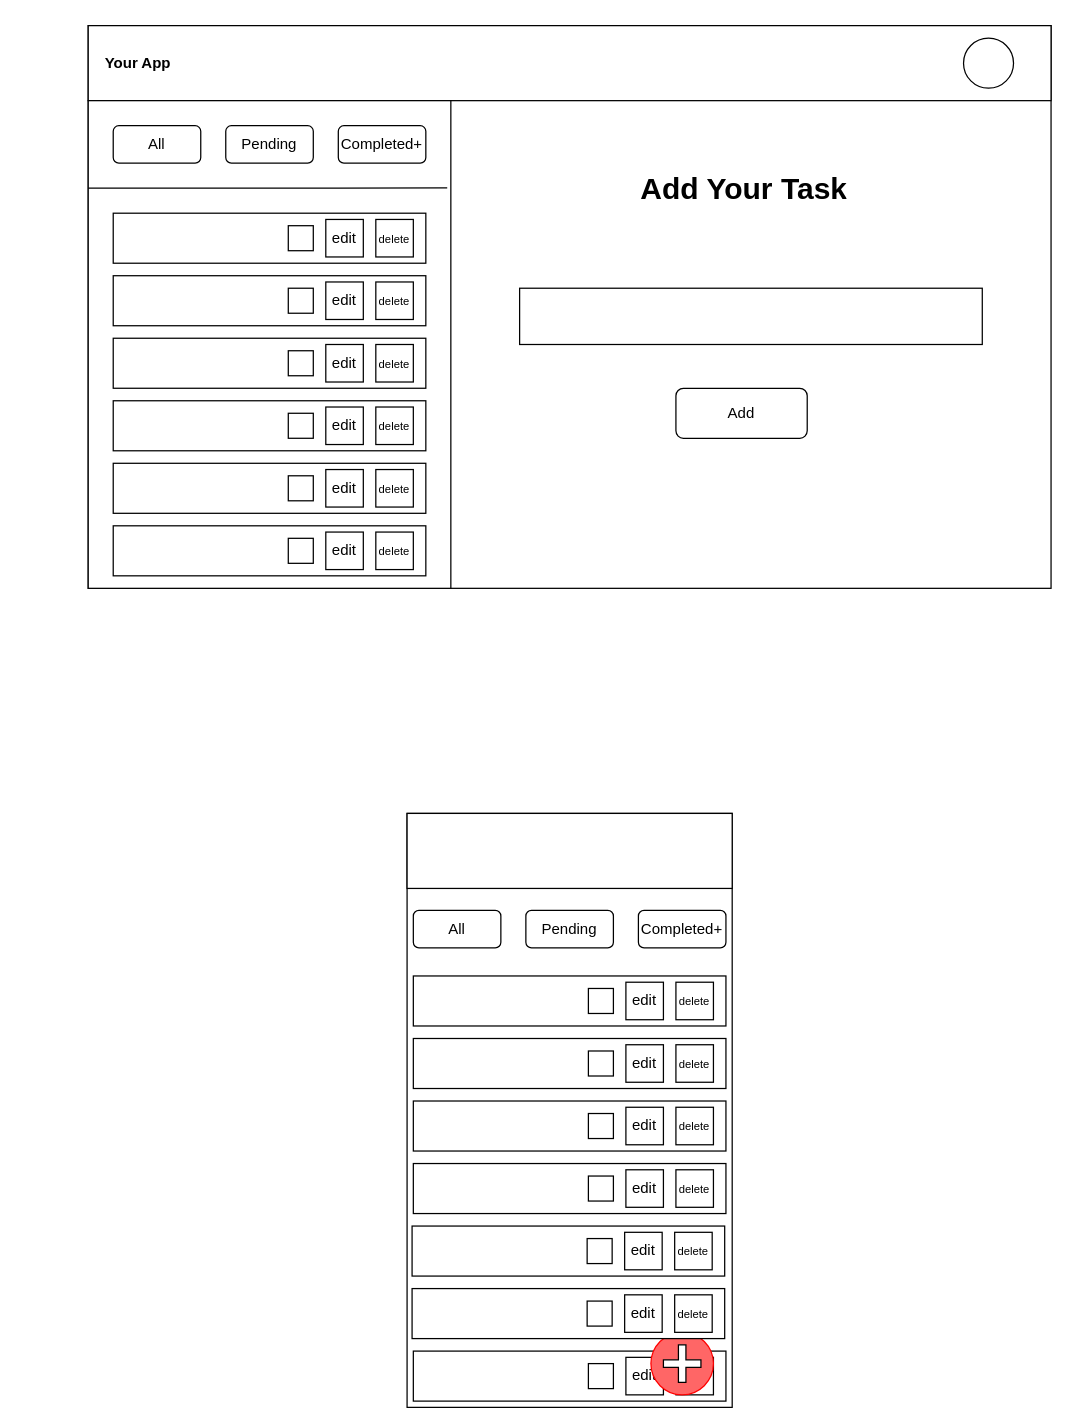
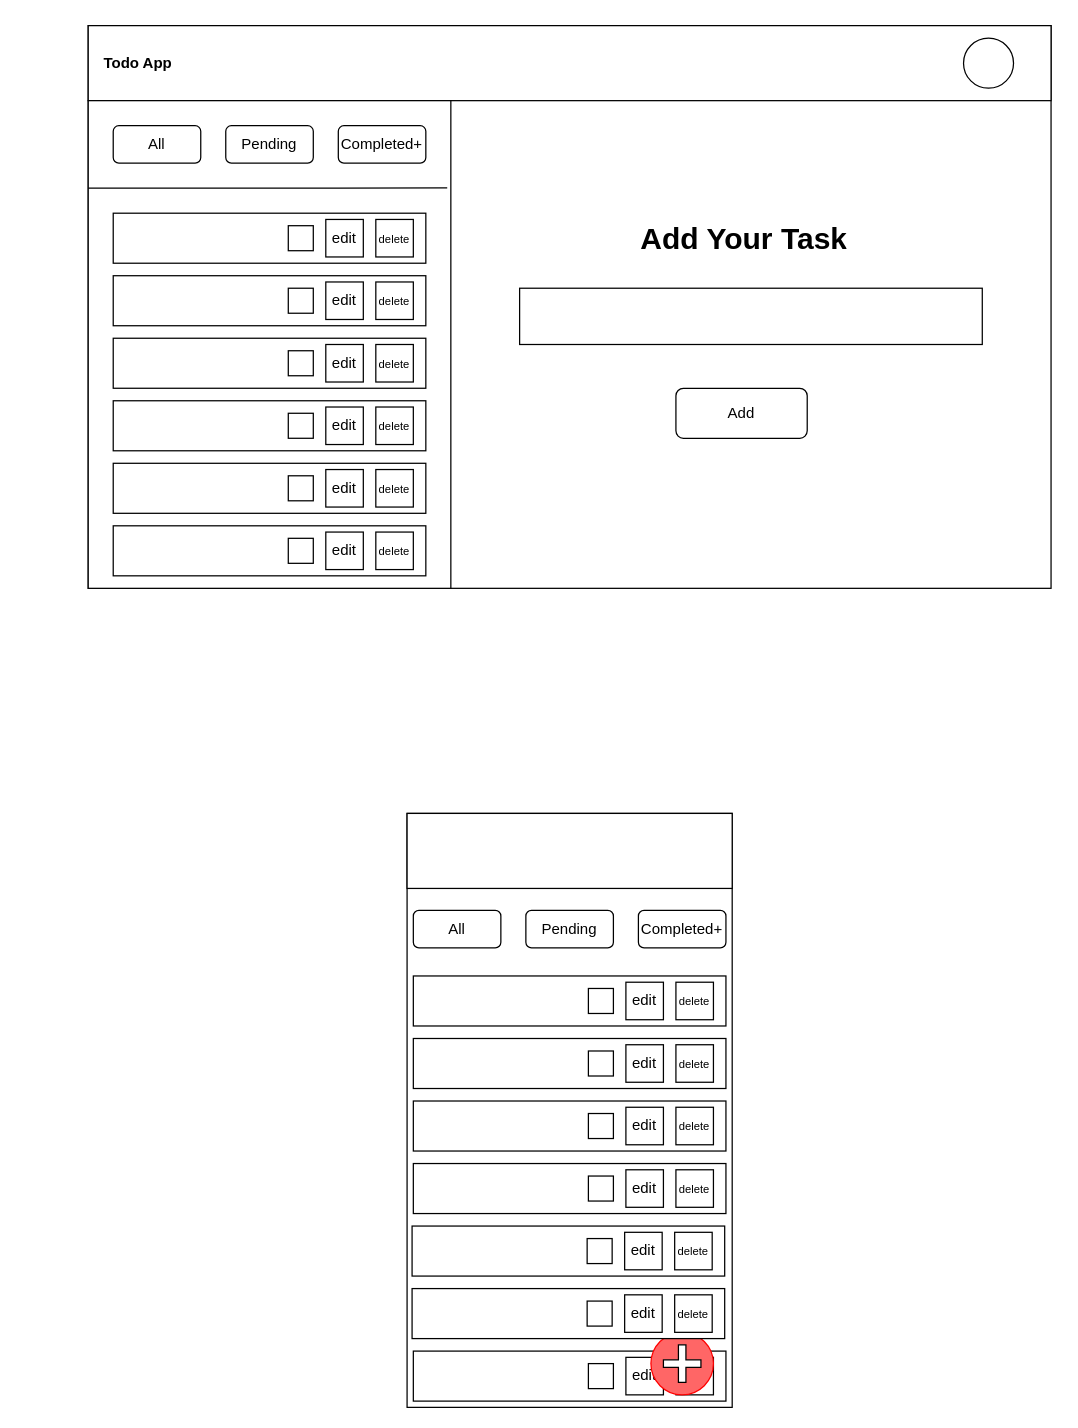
- <mxCell id="8" value="&lt;b&gt;Your App&lt;/b&gt;" style="text;html=1;align=center;verticalAlign=middle;whiteSpace=wrap;rounded=0;" vertex="1" parent="1"><mxGeometry x="80" y="35" width="60" height="30" as="geometry" /></mxCell>
+ <mxCell id="8" value="&lt;b&gt;Todo App&lt;/b&gt;" style="text;html=1;align=center;verticalAlign=middle;whiteSpace=wrap;rounded=0;" vertex="1" parent="1"><mxGeometry x="80" y="35" width="60" height="30" as="geometry" /></mxCell>
- <mxCell id="9" value="&lt;h1 style=&quot;margin-top: 0px;&quot;&gt;Add Your Task&lt;/h1&gt;" style="text;html=1;whiteSpace=wrap;overflow=hidden;rounded=0;" vertex="1" parent="1"><mxGeometry x="510" y="130" width="180" height="50" as="geometry" /></mxCell>
+ <mxCell id="9" value="&lt;h1 style=&quot;margin-top: 0px;&quot;&gt;Add Your Task&lt;/h1&gt;" style="text;html=1;whiteSpace=wrap;overflow=hidden;rounded=0;" vertex="1" parent="1"><mxGeometry x="510" y="170" width="180" height="50" as="geometry" /></mxCell>
